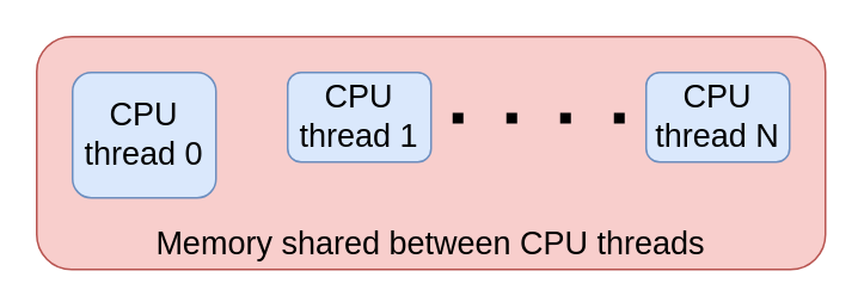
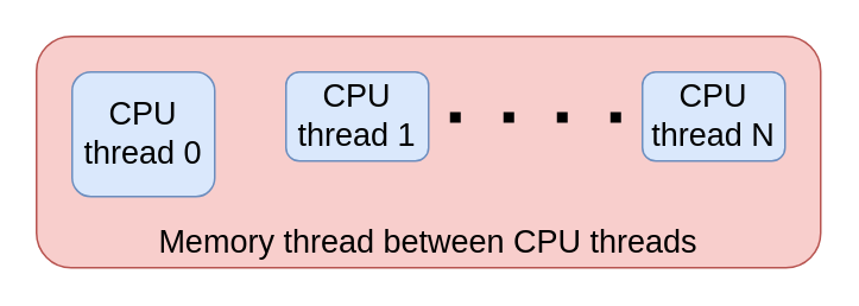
- <mxCell id="2" value="Memory shared between CPU threads" style="rounded=1;whiteSpace=wrap;html=1;fontSize=18;verticalAlign=bottom;fillColor=#f8cecc;strokeColor=#b85450;" vertex="1" parent="1"><mxGeometry x="20" y="20" width="440" height="130" as="geometry" /></mxCell>
+ <mxCell id="2" value="Memory thread between CPU threads" style="rounded=1;whiteSpace=wrap;html=1;fontSize=18;verticalAlign=bottom;fillColor=#f8cecc;strokeColor=#b85450;" vertex="1" parent="1"><mxGeometry x="20" y="20" width="440" height="130" as="geometry" /></mxCell>
